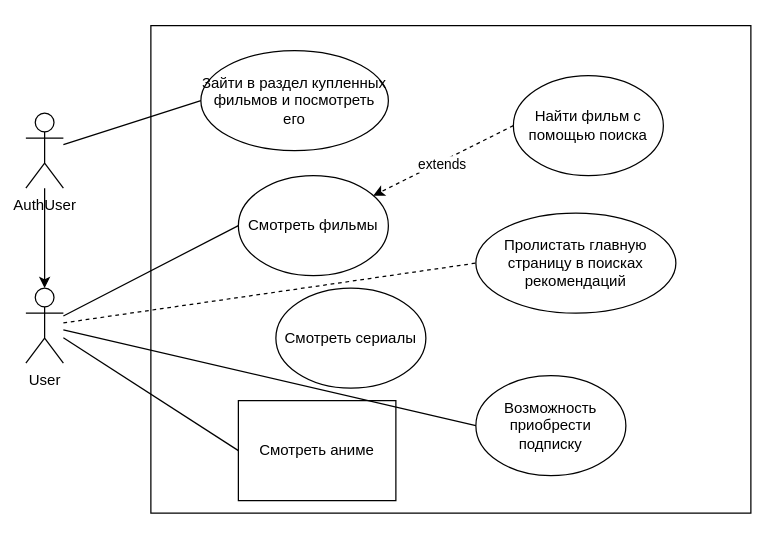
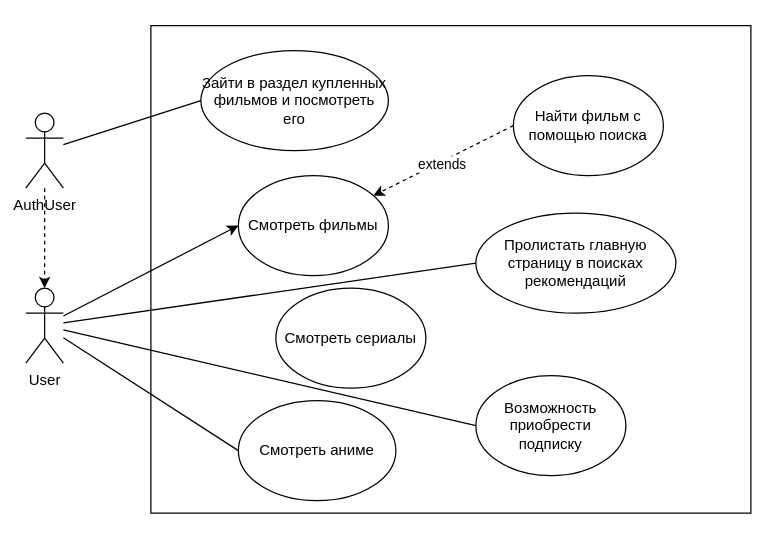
- <mxCell id="12" value="" style="endArrow=none;html=1;rounded=0;entryX=0;entryY=0.5;entryDx=0;entryDy=0;" edge="1" parent="1" source="5" target="7"><mxGeometry width="50" height="50" relative="1" as="geometry"><mxPoint x="-40" y="480" as="sourcePoint" /><mxPoint x="10" y="430" as="targetPoint" /></mxGeometry></mxCell>
+ <mxCell id="12" value="" style="endArrow=classic;html=1;rounded=0;entryX=0;entryY=0.5;entryDx=0;entryDy=0;" edge="1" parent="1" source="5" target="7"><mxGeometry width="50" height="50" relative="1" as="geometry"><mxPoint x="-40" y="480" as="sourcePoint" /><mxPoint x="10" y="430" as="targetPoint" /></mxGeometry></mxCell>
- <mxCell id="3" value="" style="edgeStyle=orthogonalEdgeStyle;rounded=0;orthogonalLoop=1;jettySize=auto;html=1;" edge="1" parent="1" source="4" target="5"><mxGeometry relative="1" as="geometry" /></mxCell>
+ <mxCell id="3" value="" style="edgeStyle=orthogonalEdgeStyle;rounded=0;orthogonalLoop=1;jettySize=auto;html=1;dashed=1;" edge="1" parent="1" source="4" target="5"><mxGeometry relative="1" as="geometry" /></mxCell>
- <mxCell id="19" value="" style="endArrow=none;html=1;rounded=0;entryX=0;entryY=0.5;entryDx=0;entryDy=0;dashed=1;" edge="1" parent="1" source="5" target="18"><mxGeometry width="50" height="50" relative="1" as="geometry"><mxPoint x="-80" y="460" as="sourcePoint" /><mxPoint x="-30" y="410" as="targetPoint" /></mxGeometry></mxCell>
+ <mxCell id="19" value="" style="endArrow=none;html=1;rounded=0;entryX=0;entryY=0.5;entryDx=0;entryDy=0;" edge="1" parent="1" source="5" target="18"><mxGeometry width="50" height="50" relative="1" as="geometry"><mxPoint x="-80" y="460" as="sourcePoint" /><mxPoint x="-30" y="410" as="targetPoint" /></mxGeometry></mxCell>
- <mxCell id="9" value="Смотреть аниме" style="whiteSpace=wrap;html=1;rounded=0;" vertex="1" parent="1"><mxGeometry x="190" y="320" width="126" height="80" as="geometry" /></mxCell>
+ <mxCell id="9" value="Смотреть аниме" style="ellipse;whiteSpace=wrap;html=1;" vertex="1" parent="1"><mxGeometry x="190" y="320" width="126" height="80" as="geometry" /></mxCell>
